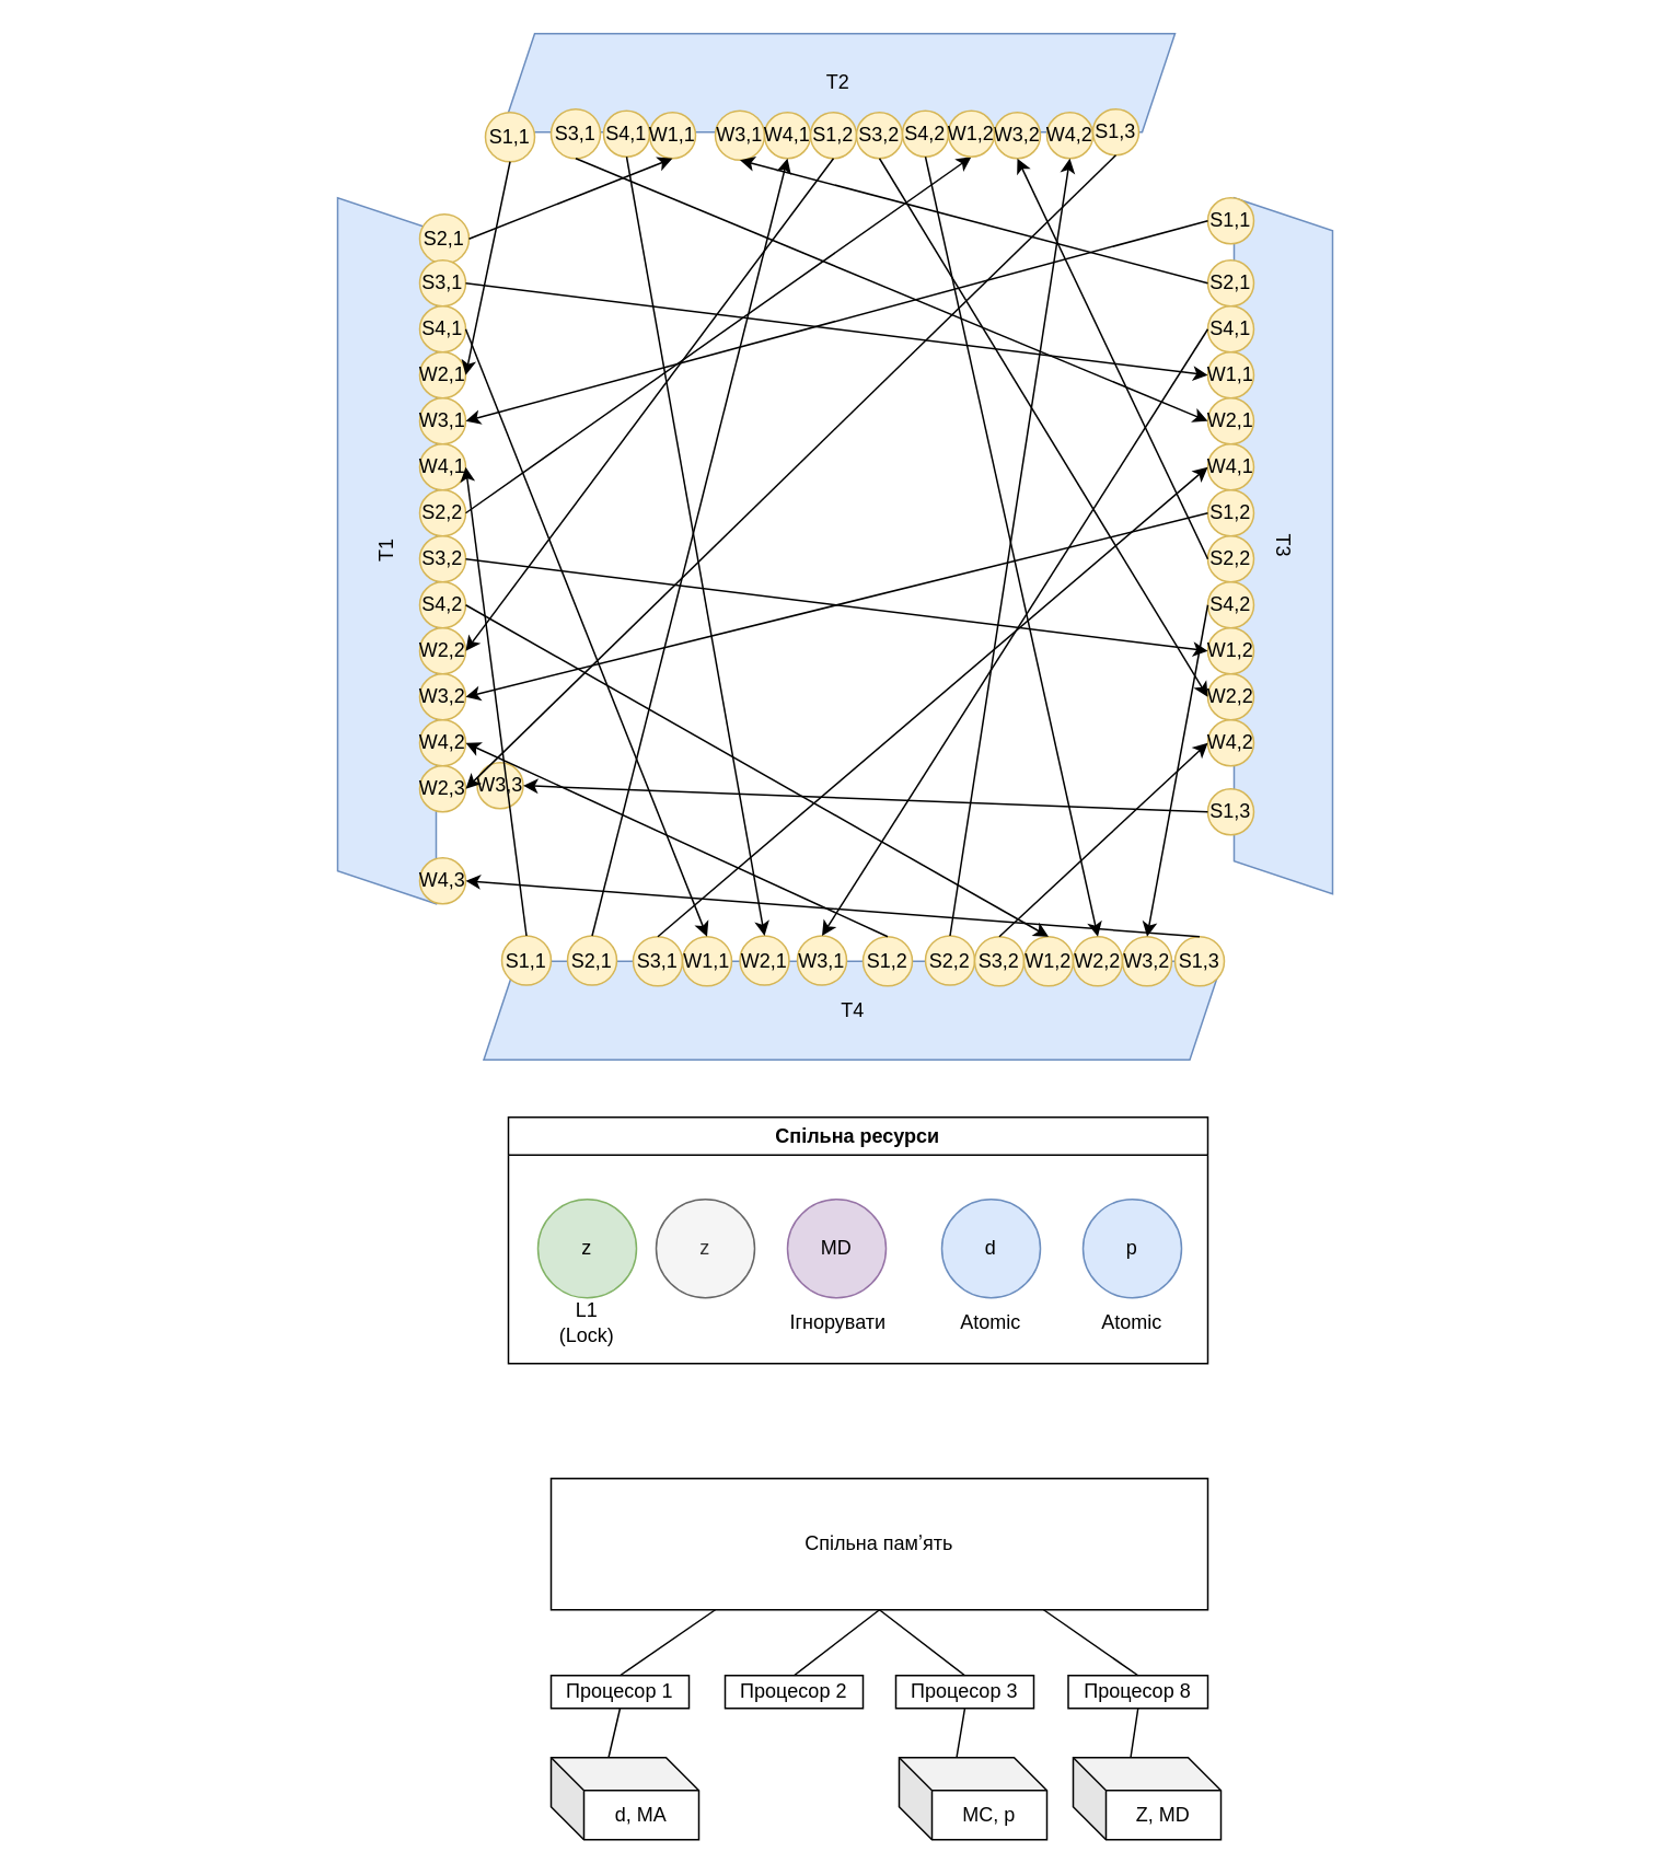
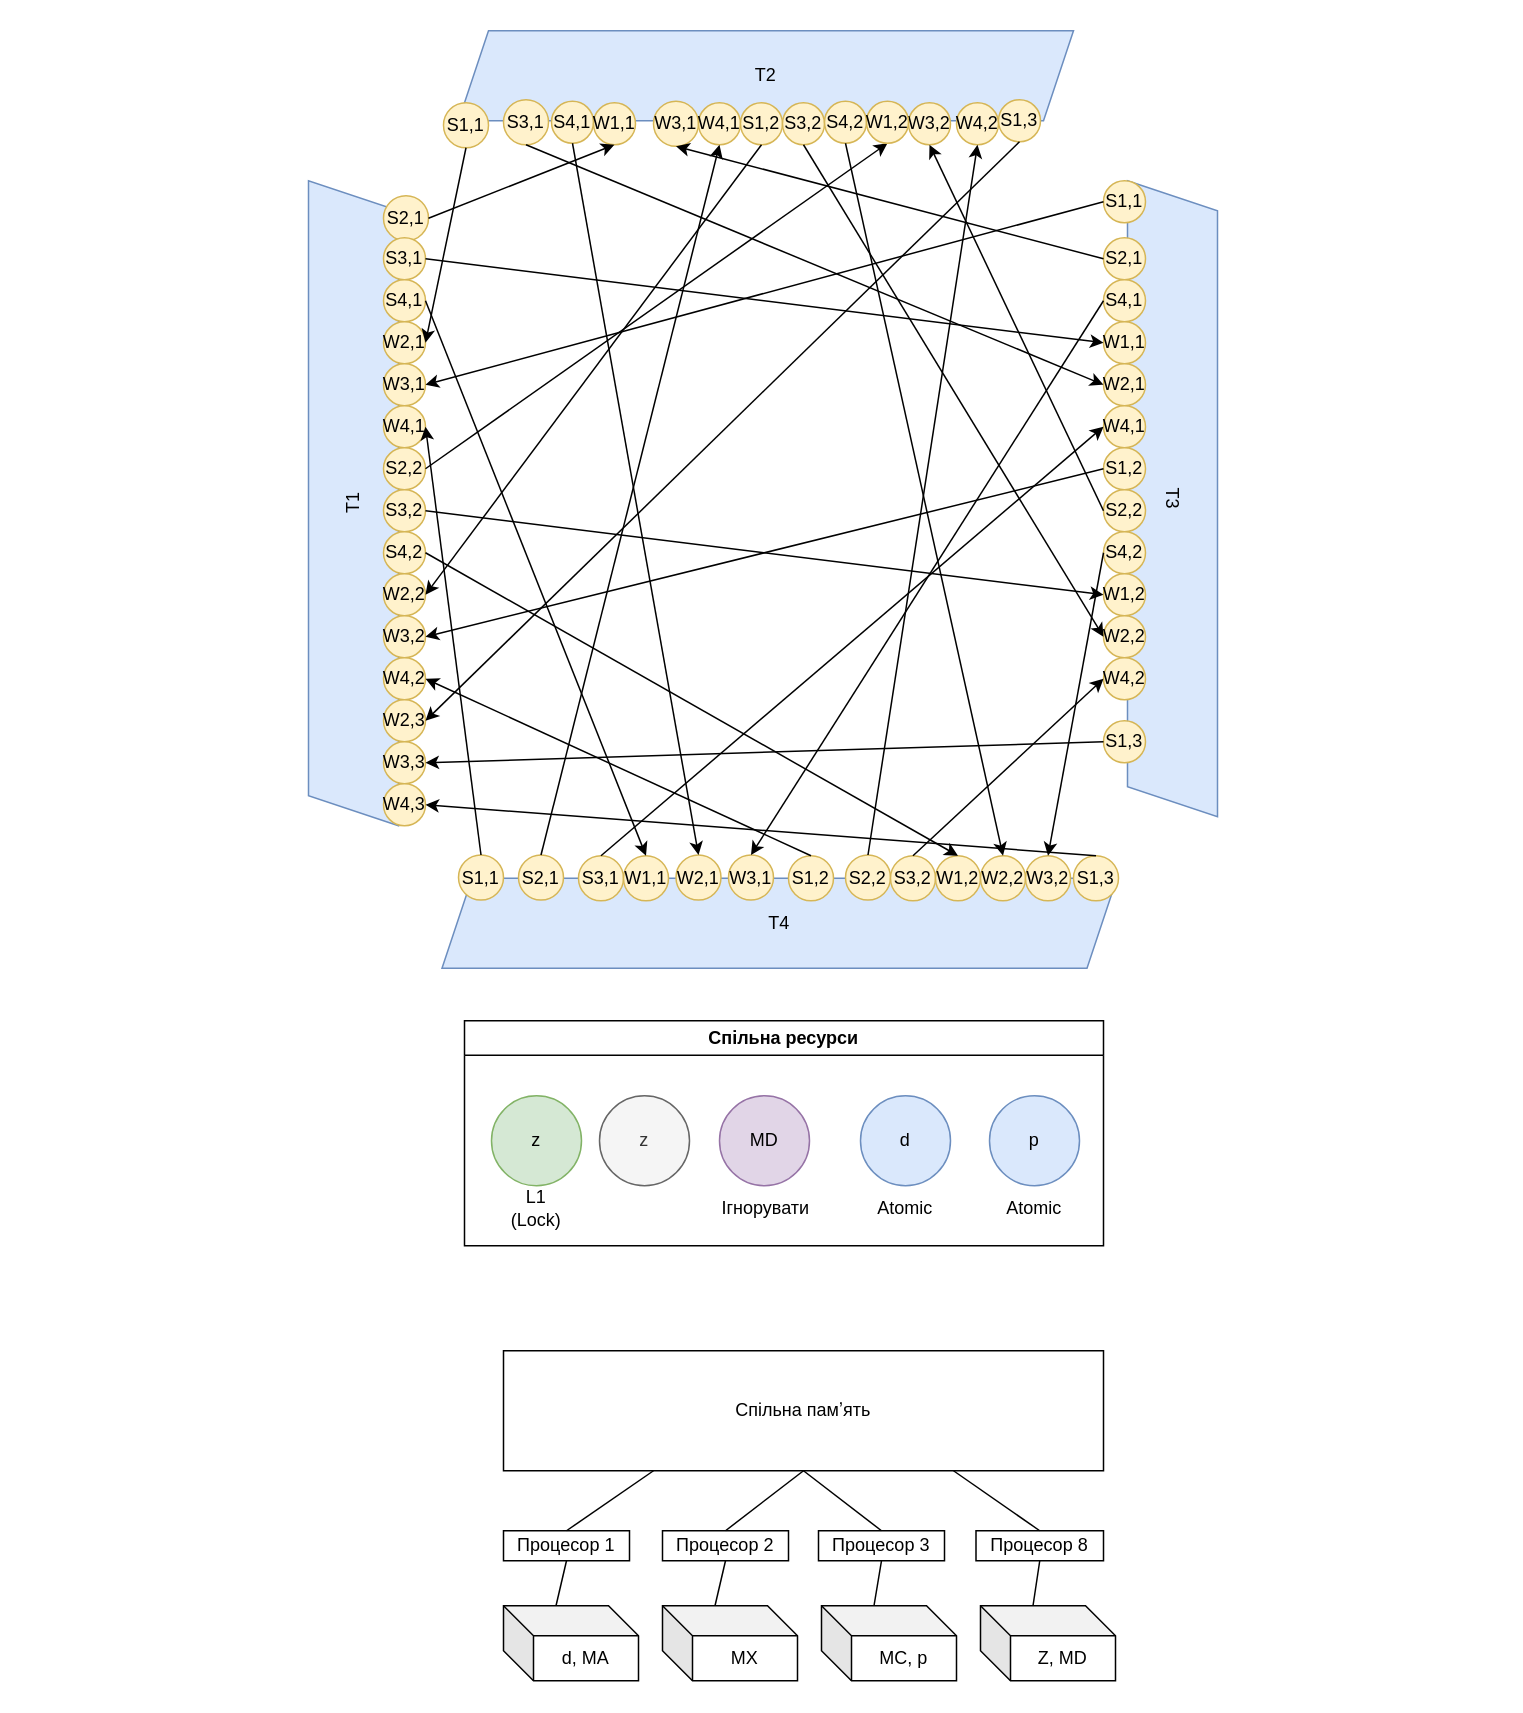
- <mxCell id="30" value="W3,3" style="ellipse;whiteSpace=wrap;html=1;aspect=fixed;fillColor=#fff2cc;strokeColor=#d6b656;" parent="1" vertex="1"><mxGeometry x="290" y="464" width="28" height="28" as="geometry" /></mxCell>
+ <mxCell id="30" value="W3,3" style="ellipse;whiteSpace=wrap;html=1;aspect=fixed;fillColor=#fff2cc;strokeColor=#d6b656;" parent="1" vertex="1"><mxGeometry x="255" y="494" width="28" height="28" as="geometry" /></mxCell>
+ <mxCell id="111" value="" style="endArrow=none;html=1;rounded=0;exitX=0;exitY=0;exitDx=35;exitDy=0;exitPerimeter=0;entryX=0.5;entryY=1;entryDx=0;entryDy=0;" parent="1" source="108" target="101" edge="1"><mxGeometry width="50" height="50" relative="1" as="geometry"><mxPoint x="495" y="1130" as="sourcePoint" /><mxPoint x="545" y="1080" as="targetPoint" /></mxGeometry></mxCell>
+ <mxCell id="108" value="MX" style="shape=cube;whiteSpace=wrap;html=1;boundedLbl=1;backgroundOutline=1;darkOpacity=0.05;darkOpacity2=0.1;" parent="1" vertex="1"><mxGeometry x="441" y="1070" width="90" height="50" as="geometry" /></mxCell>
